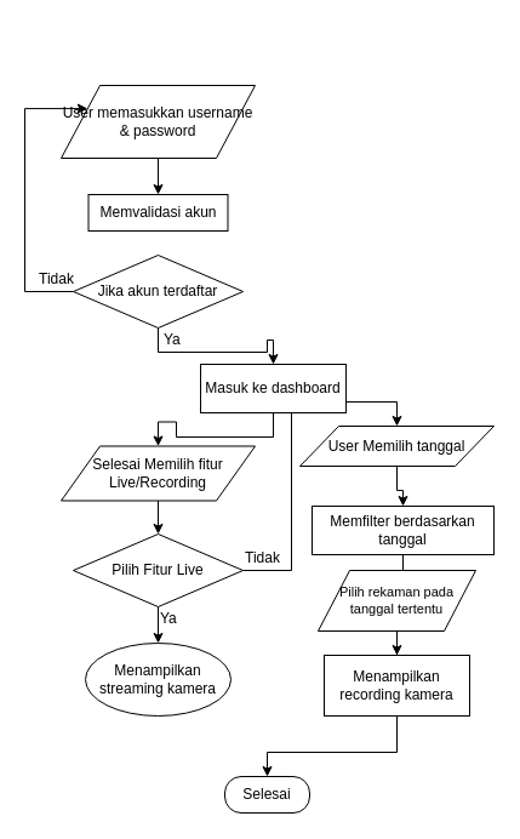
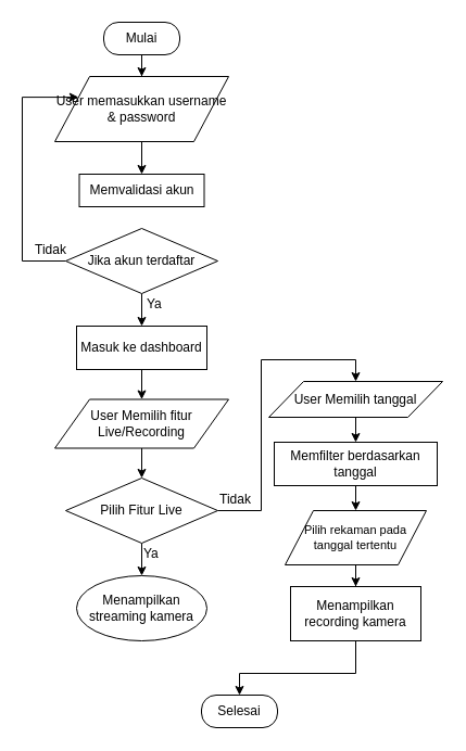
+ <mxCell id="14" value="Mulai" style="rounded=1;whiteSpace=wrap;html=1;glass=0;arcSize=45;" vertex="1" parent="1"><mxGeometry x="95" y="20" width="70" height="30" as="geometry" /></mxCell>
+ <mxCell id="13" style="edgeStyle=orthogonalEdgeStyle;rounded=0;orthogonalLoop=1;jettySize=auto;html=1;" edge="1" parent="1" source="14" target="12"><mxGeometry relative="1" as="geometry" /></mxCell>
- <mxCell id="21" value="Masuk ke dashboard" style="rounded=0;whiteSpace=wrap;html=1;" vertex="1" parent="1"><mxGeometry x="165" y="300" width="120" height="40" as="geometry" /></mxCell>
+ <mxCell id="21" value="Masuk ke dashboard" style="rounded=0;whiteSpace=wrap;html=1;" vertex="1" parent="1"><mxGeometry x="70" y="300" width="120" height="40" as="geometry" /></mxCell>
- <mxCell id="19" value="Selesai Memilih fitur Live/Recording" style="shape=parallelogram;perimeter=parallelogramPerimeter;whiteSpace=wrap;html=1;" vertex="1" parent="1"><mxGeometry x="50" y="367.5" width="160" height="45" as="geometry" /></mxCell>
+ <mxCell id="19" value="User Memilih fitur Live/Recording" style="shape=parallelogram;perimeter=parallelogramPerimeter;whiteSpace=wrap;html=1;" vertex="1" parent="1"><mxGeometry x="50" y="367.5" width="160" height="45" as="geometry" /></mxCell>
- <mxCell id="10" value="Memfilter berdasarkan tanggal" style="rounded=0;whiteSpace=wrap;html=1;" vertex="1" parent="1"><mxGeometry x="257" y="417" width="150" height="40" as="geometry" /></mxCell>
+ <mxCell id="10" value="Memfilter berdasarkan tanggal" style="rounded=0;whiteSpace=wrap;html=1;" vertex="1" parent="1"><mxGeometry x="252" y="407" width="150" height="40" as="geometry" /></mxCell>
